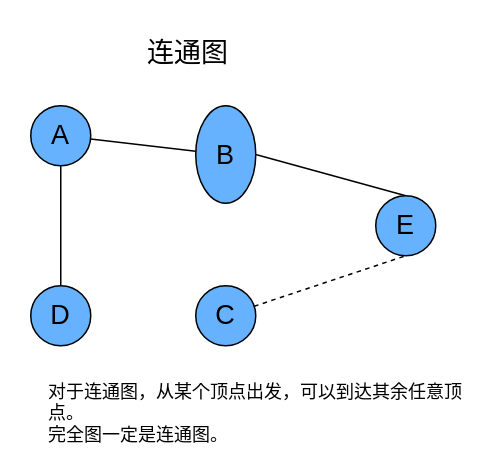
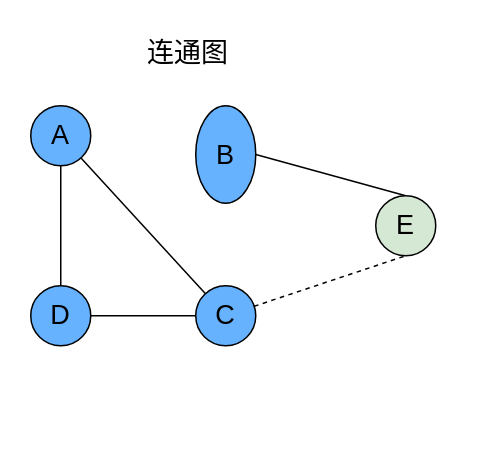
- <mxCell id="2" value="" style="rounded=0;orthogonalLoop=1;jettySize=auto;html=1;endArrow=none;startFill=0;" edge="1" parent="1" source="4" target="5"><mxGeometry relative="1" as="geometry" /></mxCell>
+ <mxCell id="2" value="" style="rounded=0;orthogonalLoop=1;jettySize=auto;html=1;endArrow=none;startFill=0;" edge="1" parent="1" source="4" target="9"><mxGeometry relative="1" as="geometry" /></mxCell>
- <mxCell id="12" value="&lt;span style=&quot;font-size: 18px;&quot;&gt;E&lt;/span&gt;" style="ellipse;whiteSpace=wrap;html=1;aspect=fixed;fillColor=#66B2FF;" vertex="1" parent="1"><mxGeometry x="250" y="130" width="40" height="40" as="geometry" /></mxCell>
+ <mxCell id="12" value="&lt;span style=&quot;font-size: 18px;&quot;&gt;E&lt;/span&gt;" style="ellipse;whiteSpace=wrap;html=1;aspect=fixed;fillColor=#d5e8d4;" vertex="1" parent="1"><mxGeometry x="250" y="130" width="40" height="40" as="geometry" /></mxCell>
+ <mxCell id="6" value="" style="edgeStyle=none;rounded=0;orthogonalLoop=1;jettySize=auto;html=1;endArrow=none;startFill=0;" edge="1" parent="1" source="7" target="9"><mxGeometry relative="1" as="geometry" /></mxCell>
- <mxCell id="13" value="对于连通图，从某个顶点出发，可以到达其余任意顶点。&lt;div&gt;完全图一定是连通图。&lt;/div&gt;" style="text;html=1;align=left;verticalAlign=middle;whiteSpace=wrap;rounded=0;fontSize=12;" vertex="1" parent="1"><mxGeometry x="30" y="260" width="280" height="30" as="geometry" /></mxCell>
